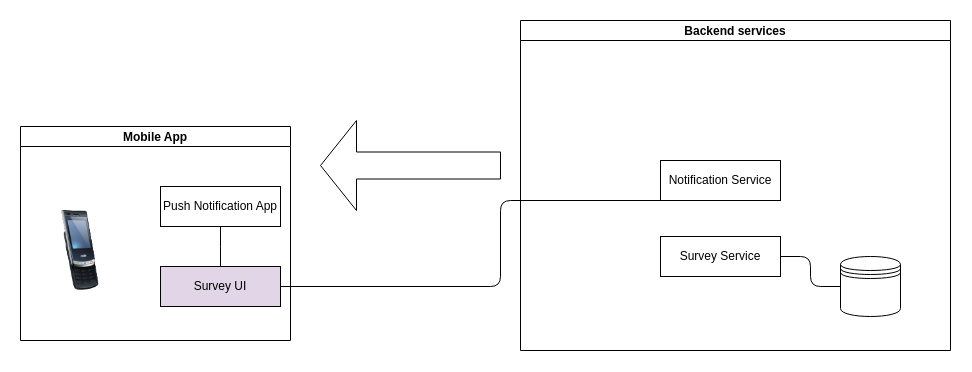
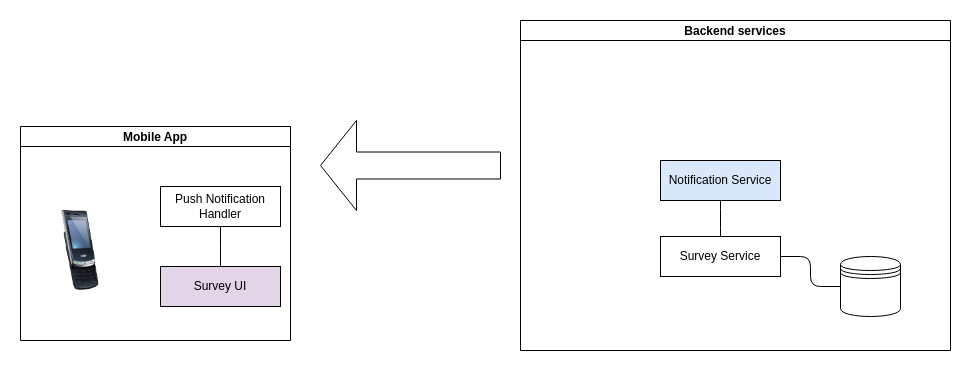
- <mxCell id="4" value="Notification Service" style="whiteSpace=wrap;html=1;treeFolding=1;treeMoving=1;newEdgeStyle={&quot;edgeStyle&quot;:&quot;elbowEdgeStyle&quot;,&quot;startArrow&quot;:&quot;none&quot;,&quot;endArrow&quot;:&quot;none&quot;};" vertex="1" parent="2"><mxGeometry x="140" y="140" width="120" height="40" as="geometry" /></mxCell>
+ <mxCell id="4" value="Notification Service" style="whiteSpace=wrap;html=1;treeFolding=1;treeMoving=1;newEdgeStyle={&quot;edgeStyle&quot;:&quot;elbowEdgeStyle&quot;,&quot;startArrow&quot;:&quot;none&quot;,&quot;endArrow&quot;:&quot;none&quot;};fillColor=#dae8fc;" vertex="1" parent="2"><mxGeometry x="140" y="140" width="120" height="40" as="geometry" /></mxCell>
- <mxCell id="10" value=" Push Notification App" style="whiteSpace=wrap;html=1;treeFolding=1;treeMoving=1;newEdgeStyle={&quot;edgeStyle&quot;:&quot;elbowEdgeStyle&quot;,&quot;startArrow&quot;:&quot;none&quot;,&quot;endArrow&quot;:&quot;none&quot;};" vertex="1" parent="8"><mxGeometry x="140" y="60" width="120" height="40" as="geometry" /></mxCell>
+ <mxCell id="10" value=" Push Notification Handler" style="whiteSpace=wrap;html=1;treeFolding=1;treeMoving=1;newEdgeStyle={&quot;edgeStyle&quot;:&quot;elbowEdgeStyle&quot;,&quot;startArrow&quot;:&quot;none&quot;,&quot;endArrow&quot;:&quot;none&quot;};" vertex="1" parent="8"><mxGeometry x="140" y="60" width="120" height="40" as="geometry" /></mxCell>
- <mxCell id="3" style="edgeStyle=elbowEdgeStyle;html=1;startArrow=none;endArrow=none;exitX=0.5;exitY=1;exitDx=0;exitDy=0;" edge="1" parent="2" source="4" target="11"><mxGeometry relative="1" as="geometry" /></mxCell>
+ <mxCell id="3" style="edgeStyle=elbowEdgeStyle;html=1;startArrow=none;endArrow=none;exitX=0.5;exitY=1;exitDx=0;exitDy=0;entryX=0.5;entryY=0;entryDx=0;entryDy=0;" edge="1" parent="2" source="4" target="6"><mxGeometry relative="1" as="geometry" /></mxCell>
